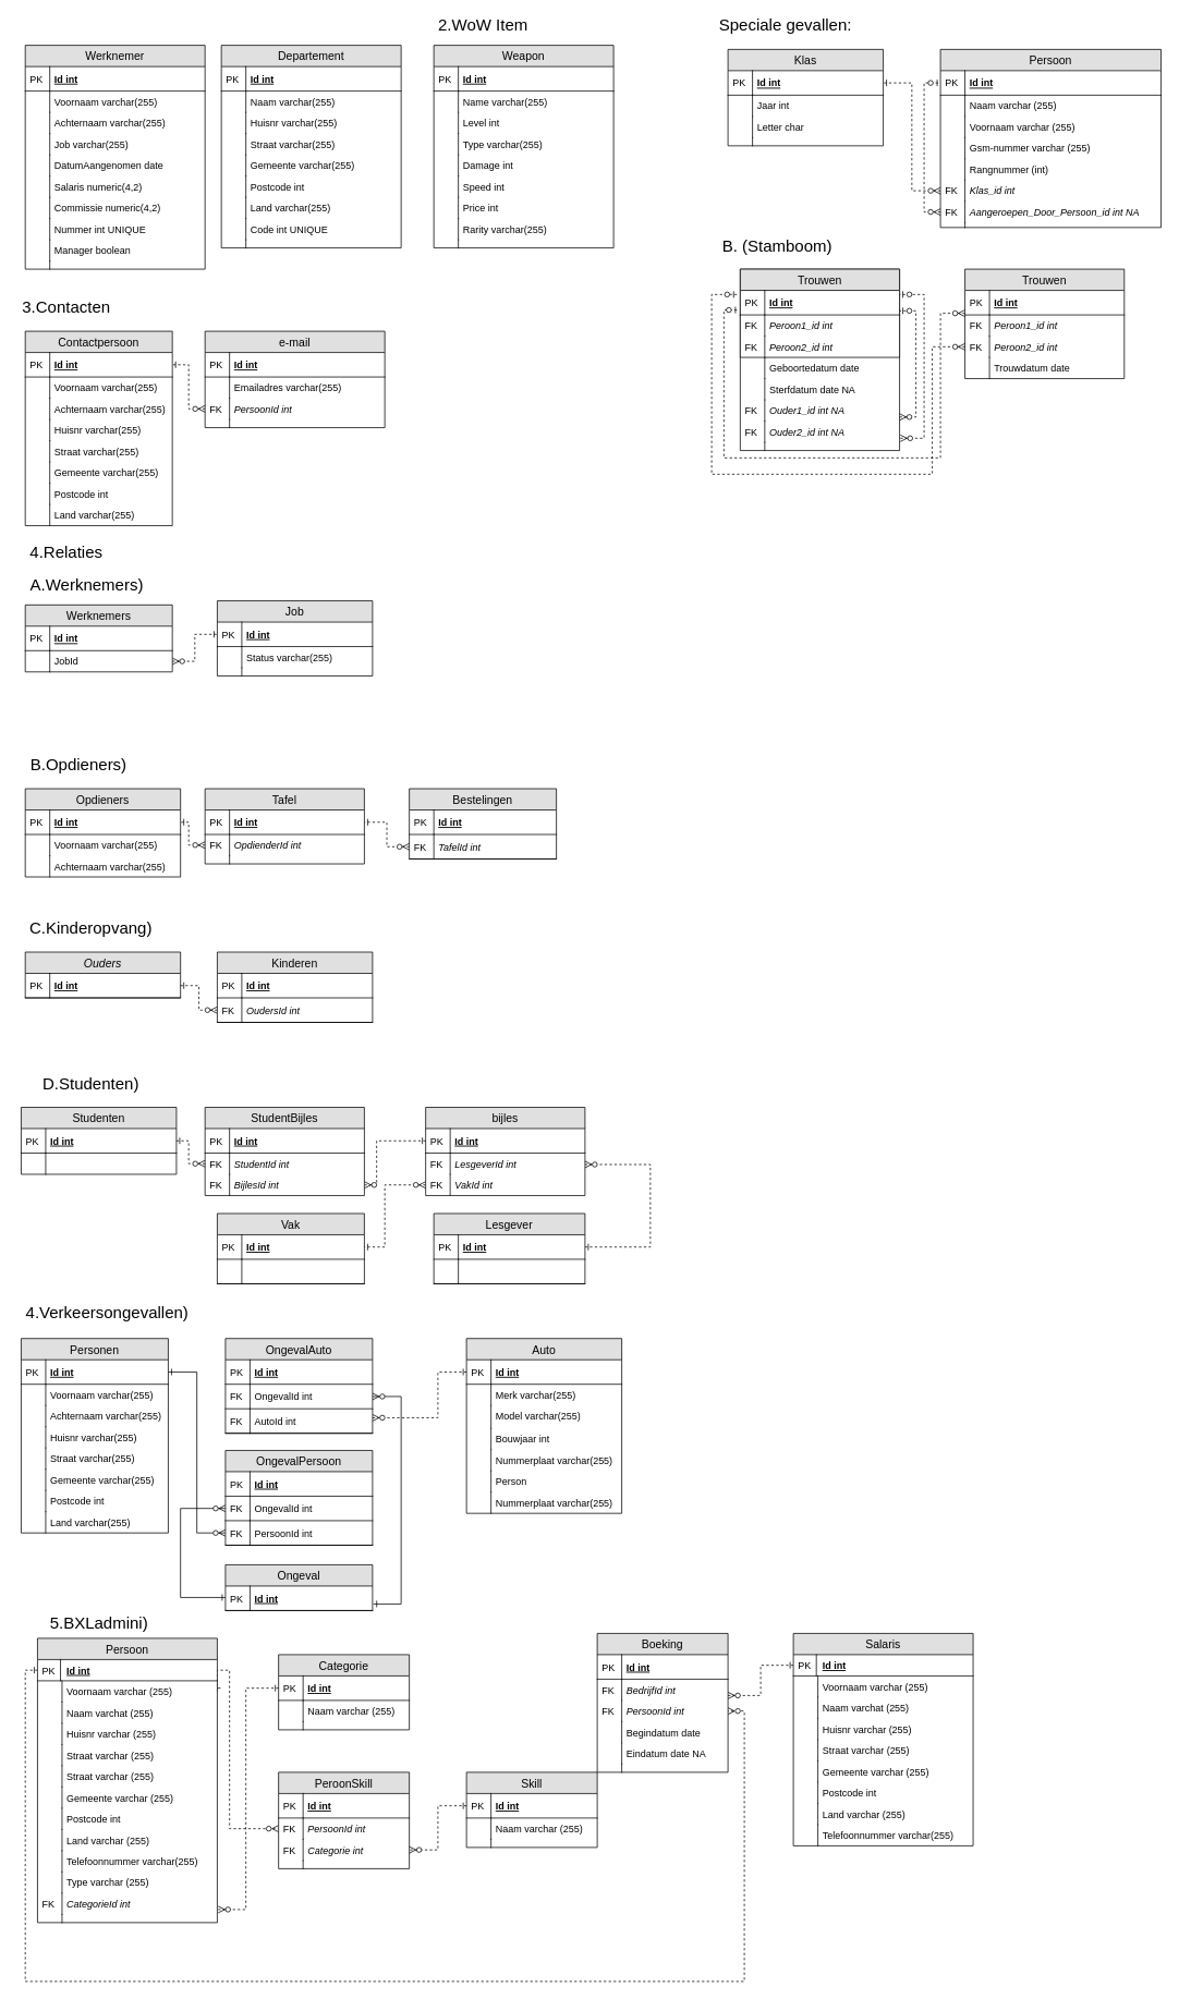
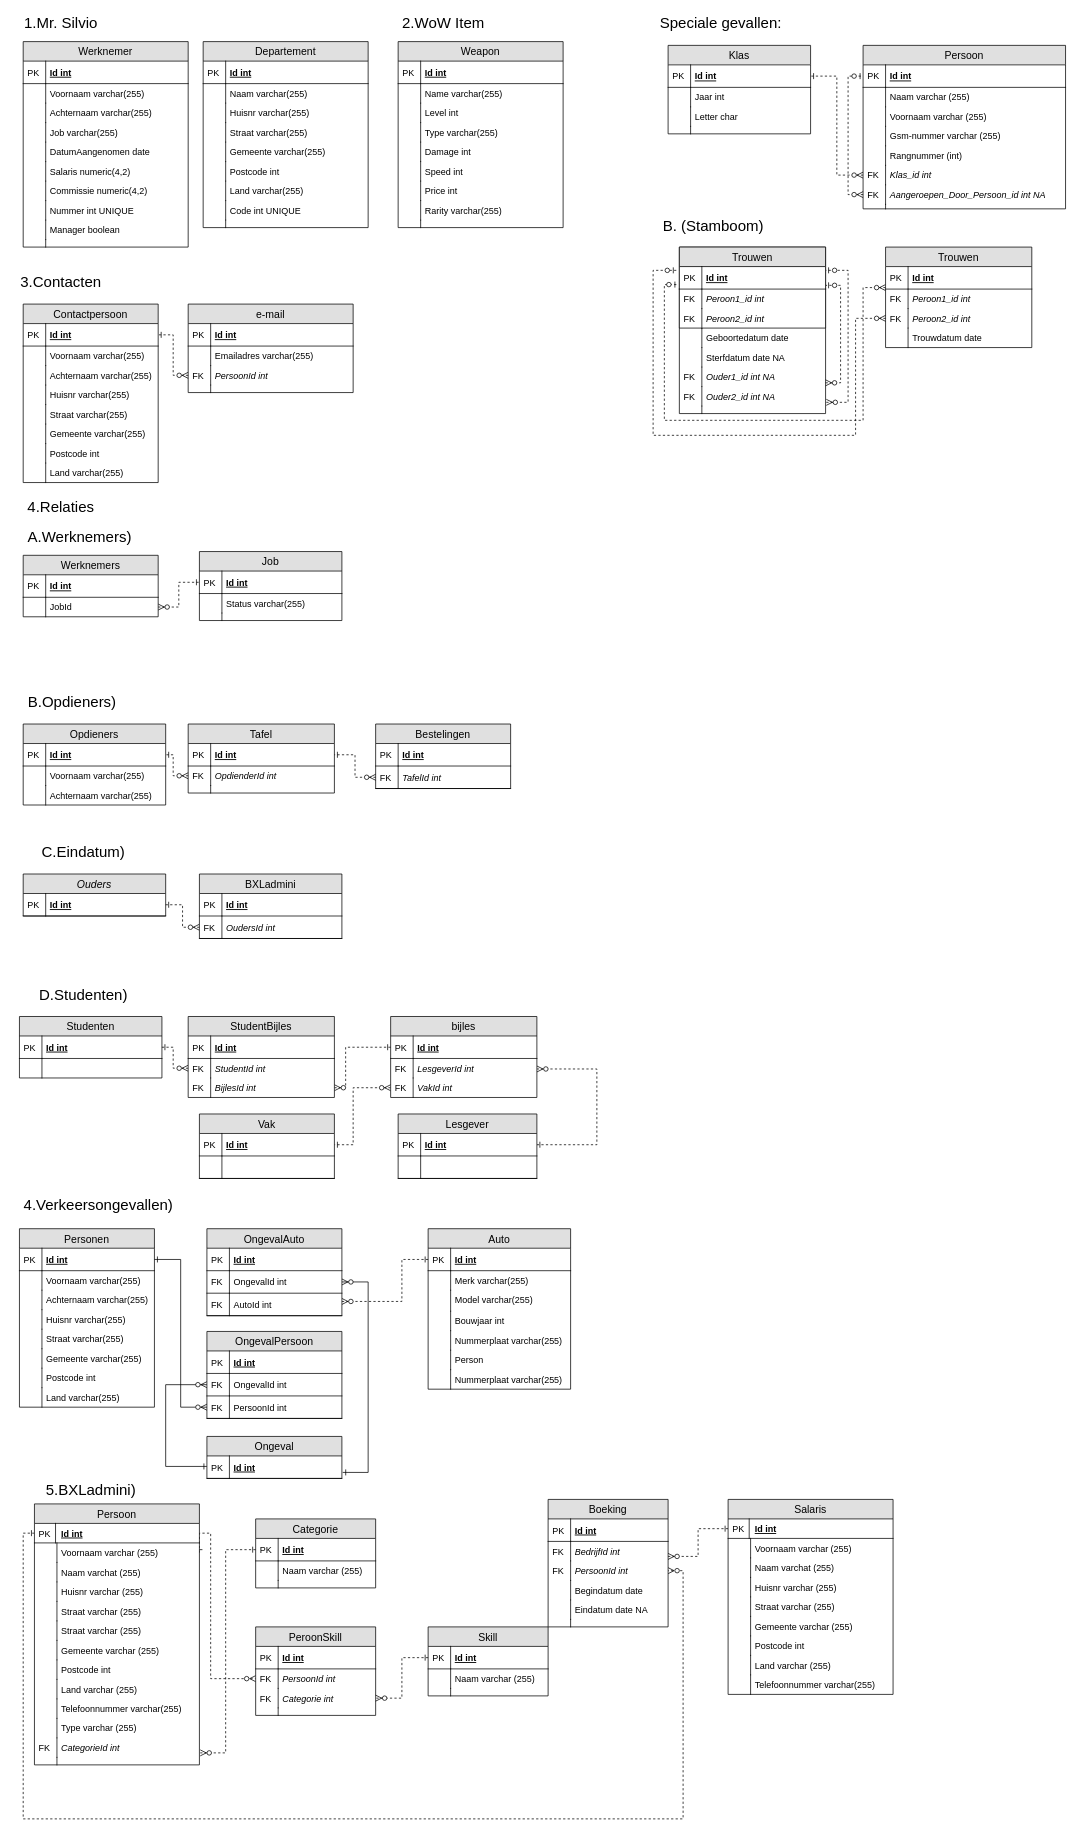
+ <mxCell id="2" value="&lt;font style=&quot;font-size: 20px&quot;&gt;1.Mr. Silvio&lt;/font&gt;" style="text;html=1;align=center;verticalAlign=middle;resizable=0;points=[];autosize=1;" parent="1" vertex="1"><mxGeometry x="25" y="20" width="110" height="20" as="geometry" /></mxCell>
- <mxCell id="129" value="&lt;font style=&quot;font-size: 20px&quot;&gt;C.Kinderopvang)&lt;br&gt;&lt;/font&gt;" style="text;html=1;align=center;verticalAlign=middle;resizable=0;points=[];autosize=1;" parent="1" vertex="1"><mxGeometry x="25" y="1125" width="170" height="20" as="geometry" /></mxCell>
+ <mxCell id="129" value="&lt;font style=&quot;font-size: 20px&quot;&gt;C.Eindatum)&lt;br&gt;&lt;/font&gt;" style="text;html=1;align=center;verticalAlign=middle;resizable=0;points=[];autosize=1;" parent="1" vertex="1"><mxGeometry x="25" y="1125" width="170" height="20" as="geometry" /></mxCell>
- <mxCell id="134" value="Kinderen" style="swimlane;fontStyle=0;childLayout=stackLayout;horizontal=1;startSize=26;fillColor=#e0e0e0;horizontalStack=0;resizeParent=1;resizeParentMax=0;resizeLast=0;collapsible=1;marginBottom=0;swimlaneFillColor=#ffffff;align=center;fontSize=14;" parent="1" vertex="1"><mxGeometry x="265" y="1165" width="190" height="86" as="geometry" /></mxCell>
+ <mxCell id="134" value="BXLadmini" style="swimlane;fontStyle=0;childLayout=stackLayout;horizontal=1;startSize=26;fillColor=#e0e0e0;horizontalStack=0;resizeParent=1;resizeParentMax=0;resizeLast=0;collapsible=1;marginBottom=0;swimlaneFillColor=#ffffff;align=center;fontSize=14;" parent="1" vertex="1"><mxGeometry x="265" y="1165" width="190" height="86" as="geometry" /></mxCell>
